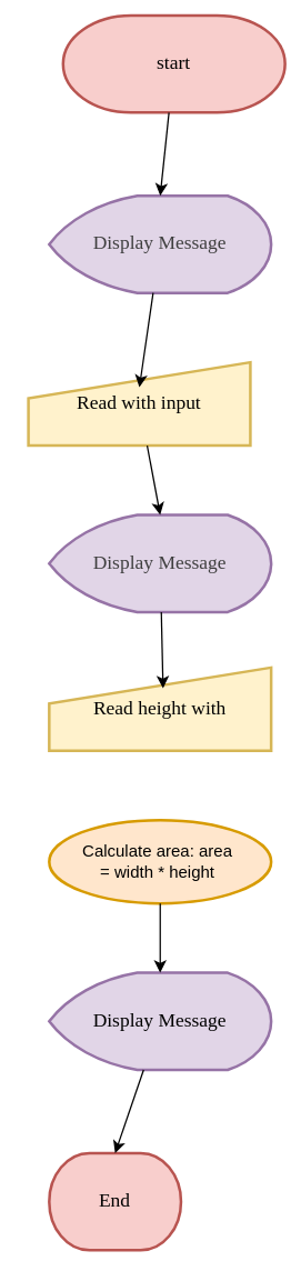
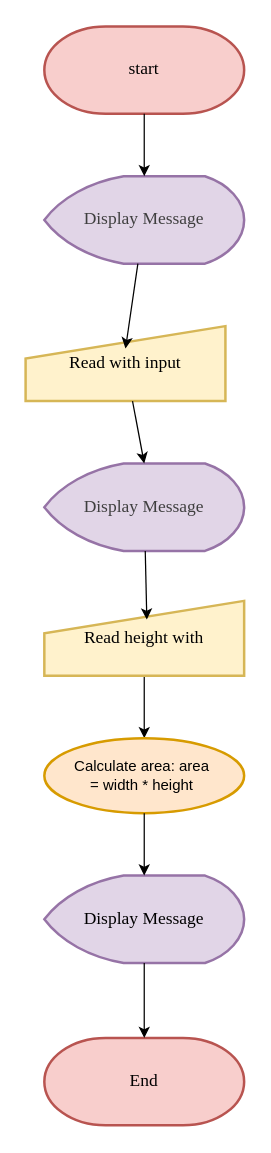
- <mxCell id="2" value="&lt;font style=&quot;font-size: 14px;&quot; face=&quot;Comic Sans MS&quot;&gt;start&lt;/font&gt;" style="strokeWidth=2;html=1;shape=mxgraph.flowchart.terminator;whiteSpace=wrap;fillColor=#f8cecc;strokeColor=#b85450;" vertex="1" parent="1"><mxGeometry x="45" y="10" width="160" height="70" as="geometry" /></mxCell>
+ <mxCell id="2" value="&lt;font style=&quot;font-size: 14px;&quot; face=&quot;Comic Sans MS&quot;&gt;start&lt;/font&gt;" style="strokeWidth=2;html=1;shape=mxgraph.flowchart.terminator;whiteSpace=wrap;fillColor=#f8cecc;strokeColor=#b85450;" vertex="1" parent="1"><mxGeometry x="35" y="20" width="160" height="70" as="geometry" /></mxCell>
+ <mxCell id="9" value="" style="edgeStyle=none;html=1;" edge="1" parent="1" source="10" target="12"><mxGeometry relative="1" as="geometry" /></mxCell>
- <mxCell id="13" value="&lt;font style=&quot;font-size: 14px;&quot; face=&quot;Comic Sans MS&quot;&gt;End&lt;/font&gt;" style="strokeWidth=2;html=1;shape=mxgraph.flowchart.terminator;whiteSpace=wrap;fillColor=#f8cecc;strokeColor=#b85450;" vertex="1" parent="1"><mxGeometry x="35" y="830" width="95" height="70" as="geometry" /></mxCell>
+ <mxCell id="13" value="&lt;font style=&quot;font-size: 14px;&quot; face=&quot;Comic Sans MS&quot;&gt;End&lt;/font&gt;" style="strokeWidth=2;html=1;shape=mxgraph.flowchart.terminator;whiteSpace=wrap;fillColor=#f8cecc;strokeColor=#b85450;" vertex="1" parent="1"><mxGeometry x="35" y="830" width="160" height="70" as="geometry" /></mxCell>
